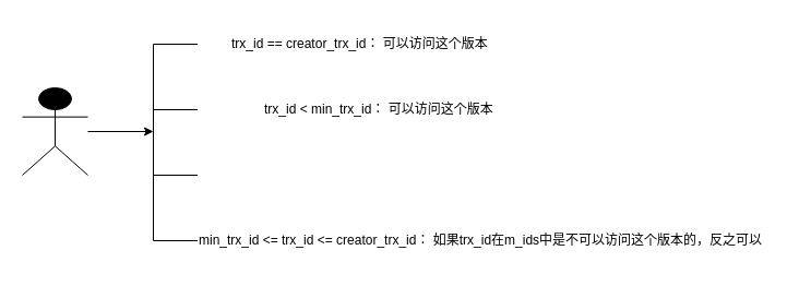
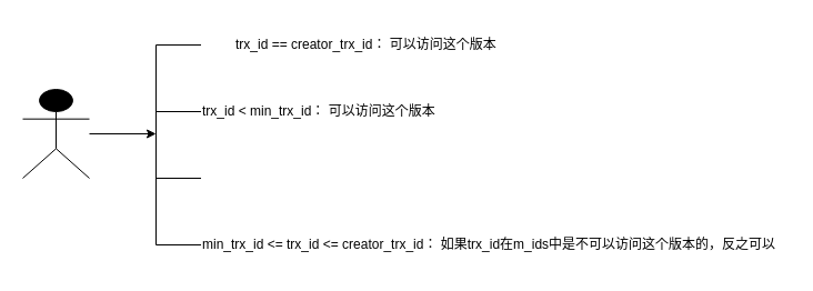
- <mxCell id="7" value="trx_id &amp;lt; min_trx_id： 可以访问这个版本" style="text;html=1;strokeColor=none;fillColor=none;align=left;verticalAlign=middle;whiteSpace=wrap;rounded=0;fontColor=#000000;" vertex="1" parent="1"><mxGeometry x="240" y="80" width="260" height="40" as="geometry" /></mxCell>
+ <mxCell id="7" value="trx_id &amp;lt; min_trx_id： 可以访问这个版本" style="text;html=1;strokeColor=none;fillColor=none;align=left;verticalAlign=middle;whiteSpace=wrap;rounded=0;fontColor=#000000;" vertex="1" parent="1"><mxGeometry x="180" y="80" width="260" height="40" as="geometry" /></mxCell>
